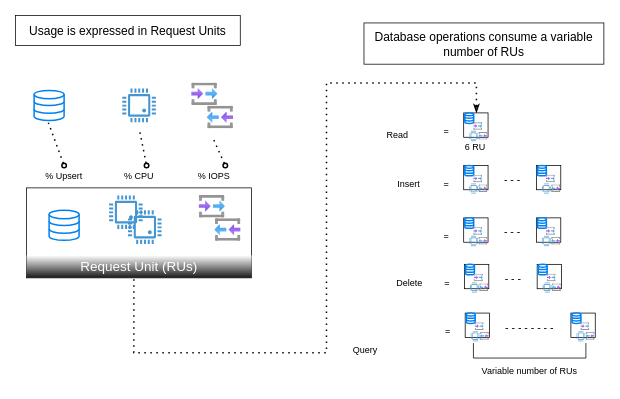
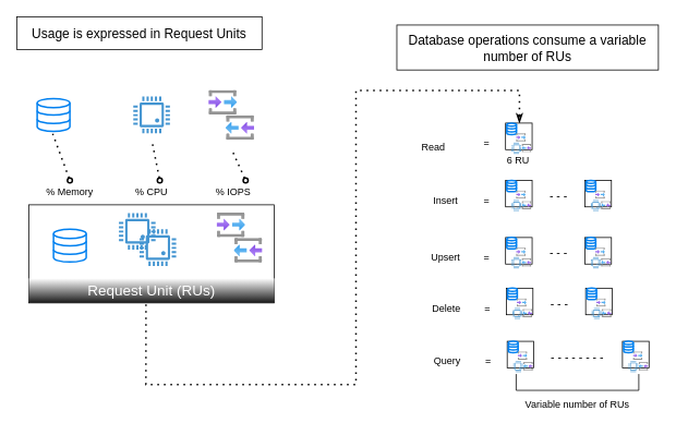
- <mxCell id="5" value="% Upsert" style="text;html=1;align=center;verticalAlign=middle;whiteSpace=wrap;rounded=0;" vertex="1" parent="1"><mxGeometry x="55" y="220" width="60" height="30" as="geometry" /></mxCell>
+ <mxCell id="5" value="% Memory" style="text;html=1;align=center;verticalAlign=middle;whiteSpace=wrap;rounded=0;" vertex="1" parent="1"><mxGeometry x="55" y="220" width="60" height="30" as="geometry" /></mxCell>
+ <mxCell id="49" value="Upsert" style="text;html=1;align=center;verticalAlign=middle;whiteSpace=wrap;rounded=0;" vertex="1" parent="1"><mxGeometry x="515" y="300" width="60" height="30" as="geometry" /></mxCell>
- <mxCell id="83" value="Query" style="text;html=1;align=center;verticalAlign=middle;whiteSpace=wrap;rounded=0;" vertex="1" parent="1"><mxGeometry x="457" y="452" width="60" height="30" as="geometry" /></mxCell>
+ <mxCell id="83" value="Query" style="text;html=1;align=center;verticalAlign=middle;whiteSpace=wrap;rounded=0;" vertex="1" parent="1"><mxGeometry x="517" y="427" width="60" height="30" as="geometry" /></mxCell>
